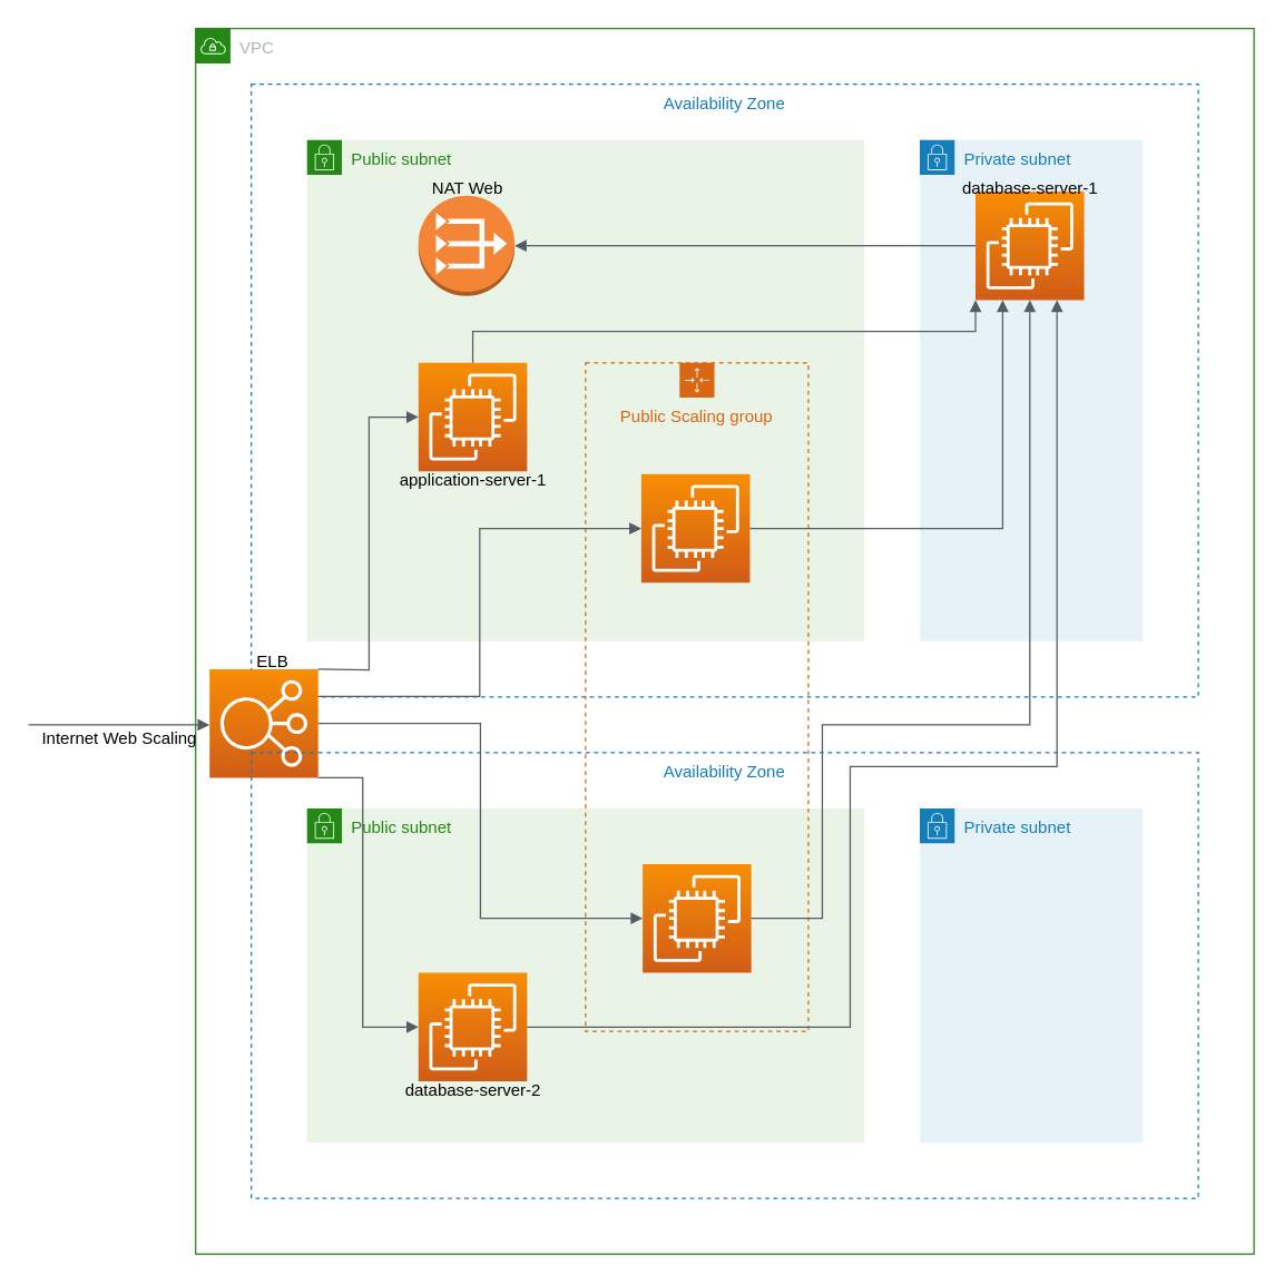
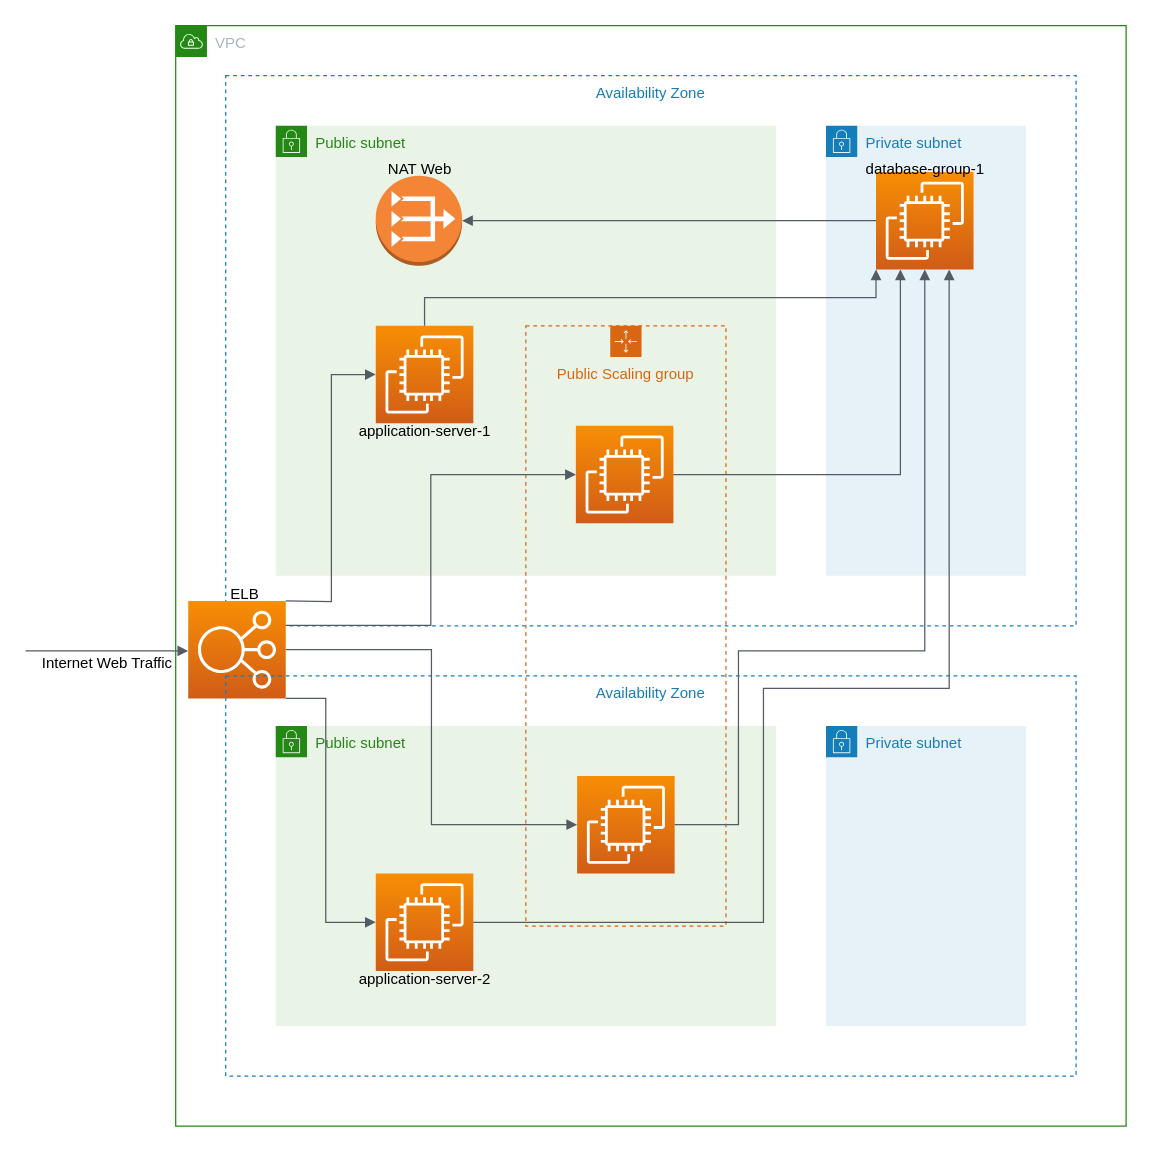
- <mxCell id="12" value="database-server-1" style="text;html=1;align=center;verticalAlign=middle;resizable=0;points=[];autosize=1;strokeColor=none;fillColor=none;" vertex="1" parent="10"><mxGeometry x="19" y="20" width="120" height="30" as="geometry" /></mxCell>
+ <mxCell id="12" value="database-group-1" style="text;html=1;align=center;verticalAlign=middle;resizable=0;points=[];autosize=1;strokeColor=none;fillColor=none;" vertex="1" parent="10"><mxGeometry x="19" y="20" width="120" height="30" as="geometry" /></mxCell>
- <mxCell id="32" value="Internet Web Scaling" style="text;html=1;align=center;verticalAlign=middle;resizable=0;points=[];autosize=1;strokeColor=none;fillColor=none;" vertex="1" parent="1"><mxGeometry x="20" y="515" width="130" height="30" as="geometry" /></mxCell>
+ <mxCell id="32" value="Internet Web Traffic" style="text;html=1;align=center;verticalAlign=middle;resizable=0;points=[];autosize=1;strokeColor=none;fillColor=none;" vertex="1" parent="1"><mxGeometry x="20" y="515" width="130" height="30" as="geometry" /></mxCell>
- <mxCell id="15" value="&lt;div&gt;database-server-2&lt;/div&gt;&lt;div&gt;&lt;br&gt;&lt;/div&gt;" style="text;html=1;align=center;verticalAlign=middle;resizable=0;points=[];autosize=1;strokeColor=none;fillColor=none;" vertex="1" parent="13"><mxGeometry x="54" y="190" width="130" height="40" as="geometry" /></mxCell>
+ <mxCell id="15" value="&lt;div&gt;application-server-2&lt;/div&gt;&lt;div&gt;&lt;br&gt;&lt;/div&gt;" style="text;html=1;align=center;verticalAlign=middle;resizable=0;points=[];autosize=1;strokeColor=none;fillColor=none;" vertex="1" parent="13"><mxGeometry x="54" y="190" width="130" height="40" as="geometry" /></mxCell>
